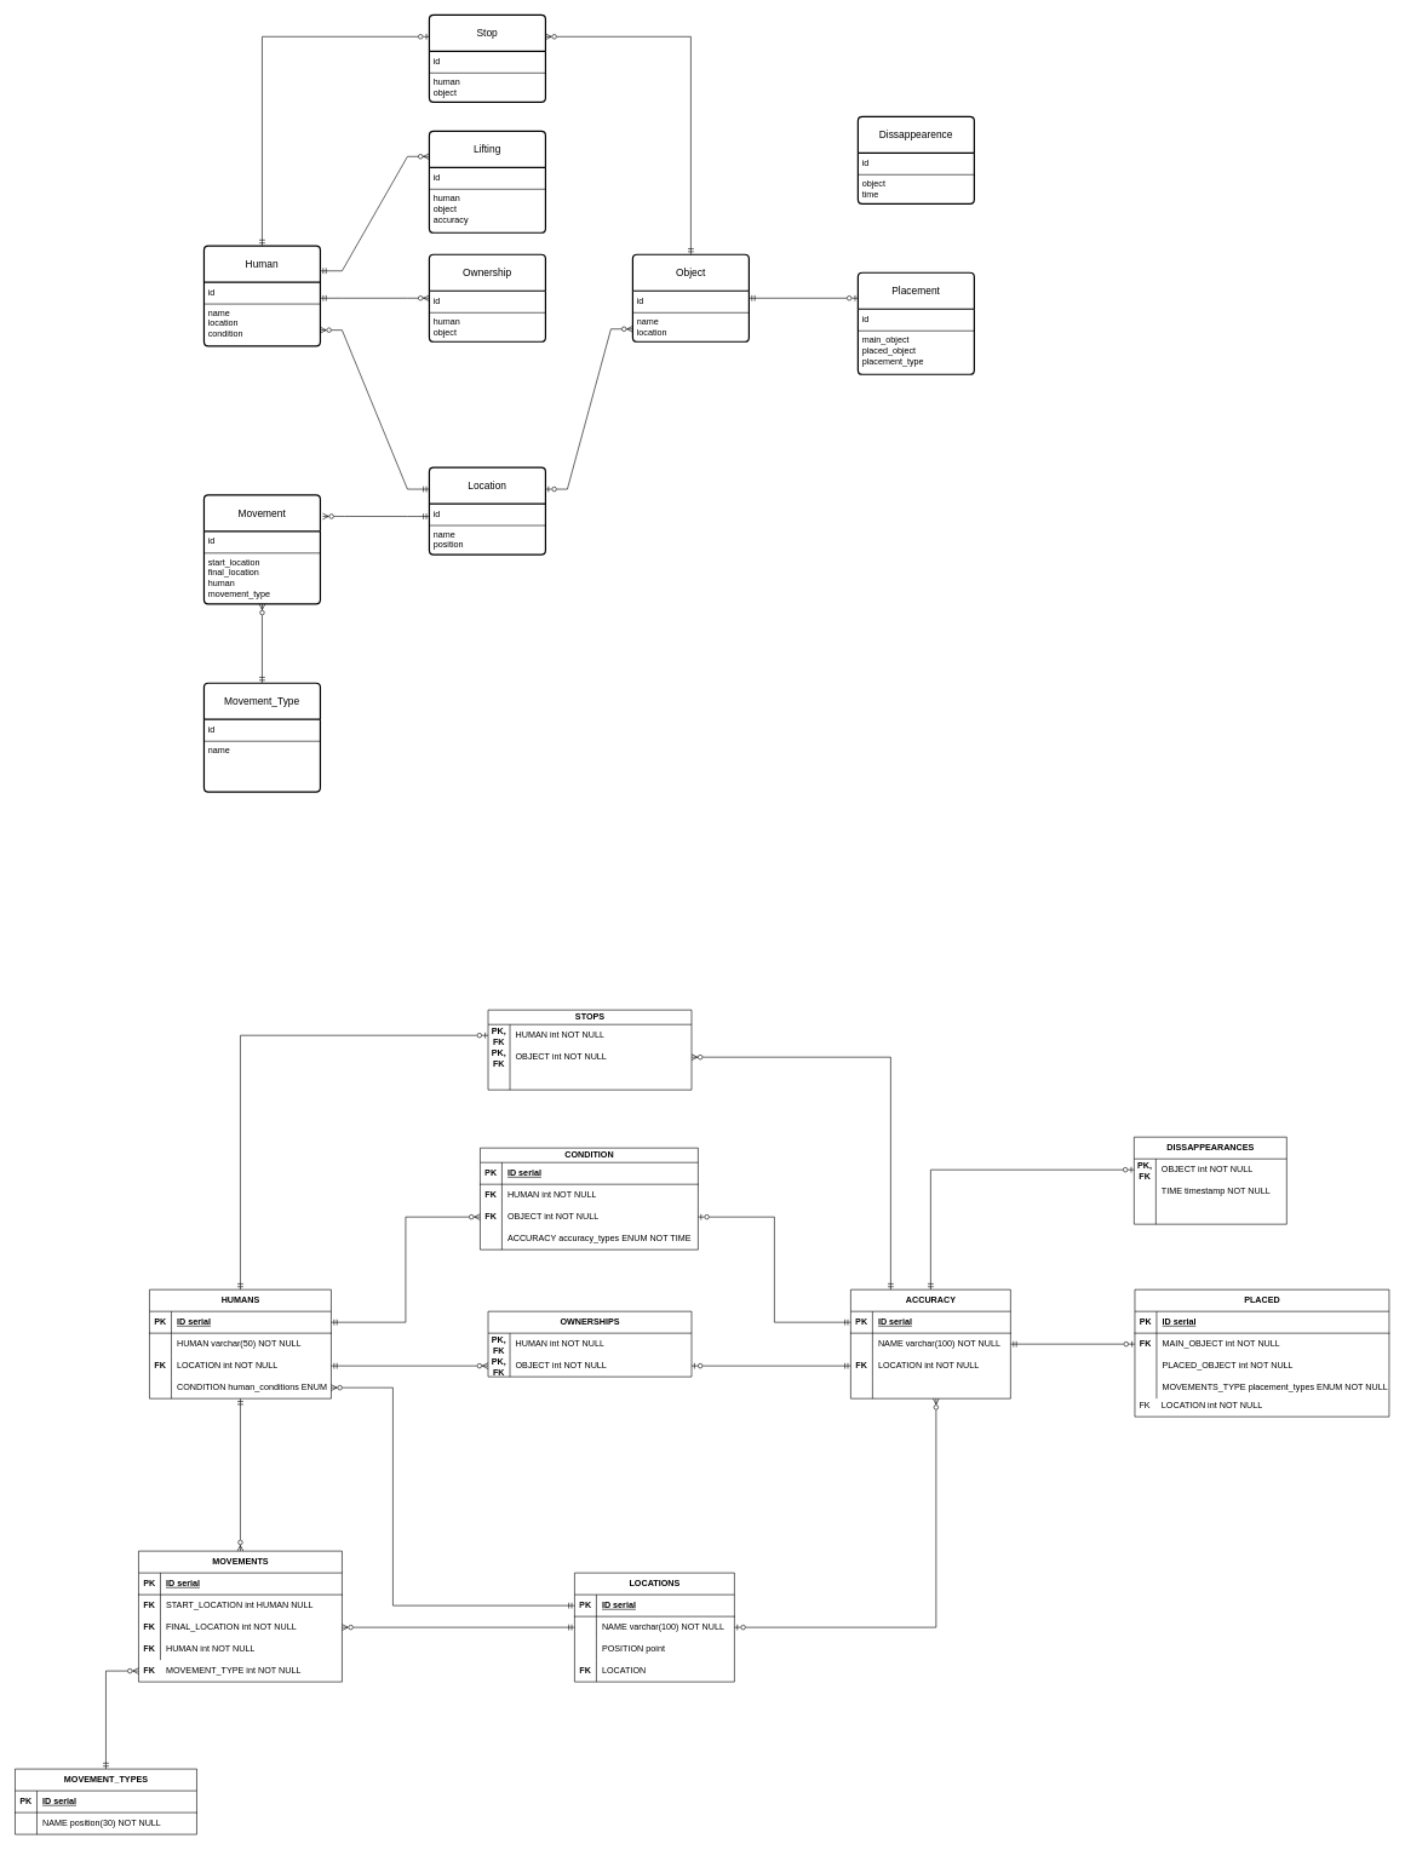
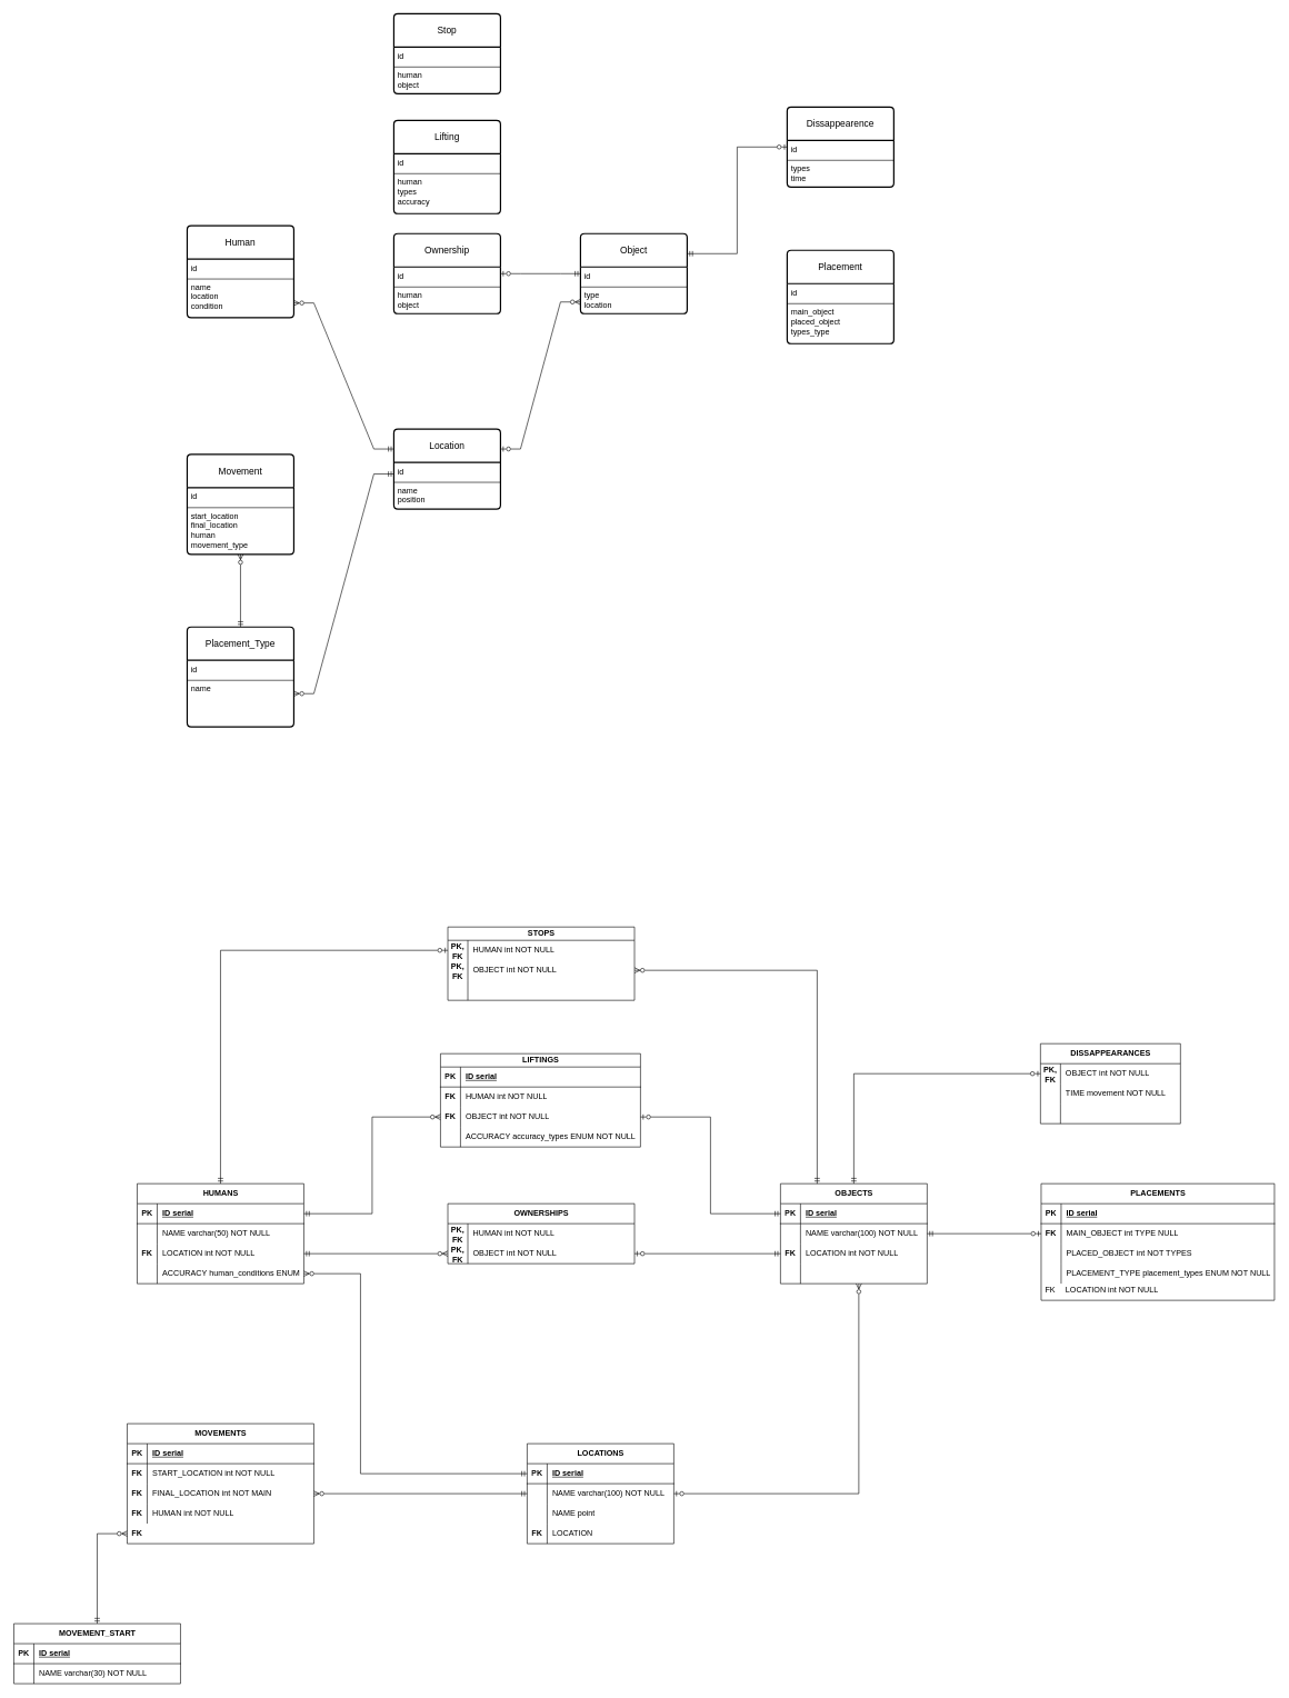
- <mxCell id="9" style="edgeStyle=orthogonalEdgeStyle;rounded=0;orthogonalLoop=1;jettySize=auto;html=1;entryX=0;entryY=0.25;entryDx=0;entryDy=0;endArrow=ERzeroToOne;endFill=0;startArrow=ERmandOne;startFill=0;" parent="1" source="10" target="36" edge="1"><mxGeometry relative="1" as="geometry"><Array as="points"><mxPoint x="360" y="50" /></Array></mxGeometry></mxCell>
- <mxCell id="35" style="edgeStyle=orthogonalEdgeStyle;rounded=0;orthogonalLoop=1;jettySize=auto;html=1;entryX=0.5;entryY=0;entryDx=0;entryDy=0;exitX=1;exitY=0.25;exitDx=0;exitDy=0;endArrow=ERmandOne;endFill=0;startArrow=ERzeroToMany;startFill=0;" parent="1" source="36" target="6" edge="1"><mxGeometry relative="1" as="geometry" /></mxCell>
- <mxCell id="21" value="&lt;div&gt;id&lt;/div&gt;&lt;div&gt;&lt;br&gt;&lt;/div&gt;object&lt;div&gt;time&lt;/div&gt;" style="align=left;strokeColor=none;fillColor=none;spacingLeft=4;spacingRight=4;fontSize=12;verticalAlign=top;resizable=0;rotatable=0;part=1;html=1;whiteSpace=wrap;" parent="19" vertex="1"><mxGeometry y="50" width="160" height="70" as="geometry" /></mxCell>
+ <mxCell id="21" value="&lt;div&gt;id&lt;/div&gt;&lt;div&gt;&lt;br&gt;&lt;/div&gt;types&lt;div&gt;time&lt;/div&gt;" style="align=left;strokeColor=none;fillColor=none;spacingLeft=4;spacingRight=4;fontSize=12;verticalAlign=top;resizable=0;rotatable=0;part=1;html=1;whiteSpace=wrap;" parent="19" vertex="1"><mxGeometry y="50" width="160" height="70" as="geometry" /></mxCell>
- <mxCell id="26" value="&lt;div&gt;id&lt;/div&gt;&lt;div&gt;&lt;br&gt;&lt;/div&gt;human&lt;div&gt;object&lt;/div&gt;&lt;div&gt;accuracy&lt;/div&gt;" style="align=left;strokeColor=none;fillColor=none;spacingLeft=4;spacingRight=4;fontSize=12;verticalAlign=top;resizable=0;rotatable=0;part=1;html=1;whiteSpace=wrap;" parent="24" vertex="1"><mxGeometry y="50" width="160" height="90" as="geometry" /></mxCell>
+ <mxCell id="26" value="&lt;div&gt;id&lt;/div&gt;&lt;div&gt;&lt;br&gt;&lt;/div&gt;human&lt;div&gt;types&lt;/div&gt;&lt;div&gt;accuracy&lt;/div&gt;" style="align=left;strokeColor=none;fillColor=none;spacingLeft=4;spacingRight=4;fontSize=12;verticalAlign=top;resizable=0;rotatable=0;part=1;html=1;whiteSpace=wrap;" parent="24" vertex="1"><mxGeometry y="50" width="160" height="90" as="geometry" /></mxCell>
- <mxCell id="27" value="" style="edgeStyle=entityRelationEdgeStyle;fontSize=12;html=1;endArrow=ERmandOne;startArrow=ERzeroToMany;rounded=0;entryX=1;entryY=0.25;entryDx=0;entryDy=0;exitX=0;exitY=0.25;exitDx=0;exitDy=0;endFill=0;" parent="1" source="24" target="10" edge="1"><mxGeometry width="100" height="100" relative="1" as="geometry"><mxPoint x="540" y="340" as="sourcePoint" /><mxPoint x="640" y="240" as="targetPoint" /></mxGeometry></mxCell>
+ <mxCell id="18" style="edgeStyle=orthogonalEdgeStyle;rounded=0;orthogonalLoop=1;jettySize=auto;html=1;entryX=1;entryY=0.25;entryDx=0;entryDy=0;endArrow=ERmandOne;endFill=0;startArrow=ERzeroToOne;startFill=0;" parent="1" source="19" target="6" edge="1"><mxGeometry relative="1" as="geometry" /></mxCell>
- <mxCell id="17" value="" style="edgeStyle=entityRelationEdgeStyle;fontSize=12;html=1;endArrow=ERzeroToMany;startArrow=ERmandOne;rounded=0;exitX=1;exitY=0.25;exitDx=0;exitDy=0;entryX=0;entryY=0.5;entryDx=0;entryDy=0;" parent="1" source="12" target="13" edge="1"><mxGeometry width="100" height="100" relative="1" as="geometry"><mxPoint x="620" y="460" as="sourcePoint" /><mxPoint x="720" y="360" as="targetPoint" /></mxGeometry></mxCell>
+ <mxCell id="16" value="" style="edgeStyle=entityRelationEdgeStyle;fontSize=12;html=1;endArrow=ERmandOne;startArrow=ERzeroToOne;rounded=0;exitX=1;exitY=0.5;exitDx=0;exitDy=0;entryX=0;entryY=0.5;entryDx=0;entryDy=0;startFill=0;endFill=0;" parent="1" source="13" target="6" edge="1"><mxGeometry width="100" height="100" relative="1" as="geometry"><mxPoint x="620" y="360" as="sourcePoint" /><mxPoint x="720" y="260" as="targetPoint" /></mxGeometry></mxCell>
- <mxCell id="5" style="edgeStyle=orthogonalEdgeStyle;rounded=0;orthogonalLoop=1;jettySize=auto;html=1;entryX=0;entryY=0.25;entryDx=0;entryDy=0;startArrow=ERmandOne;startFill=0;endArrow=ERzeroToOne;endFill=0;" parent="1" source="6" target="28" edge="1"><mxGeometry relative="1" as="geometry" /></mxCell>
- <mxCell id="8" value="&lt;div&gt;id&lt;/div&gt;&lt;div&gt;&lt;br&gt;&lt;/div&gt;name&lt;div&gt;location&lt;/div&gt;" style="align=left;strokeColor=none;fillColor=none;spacingLeft=4;spacingRight=4;fontSize=12;verticalAlign=top;resizable=0;rotatable=0;part=1;html=1;whiteSpace=wrap;" parent="6" vertex="1"><mxGeometry y="50" width="160" height="70" as="geometry" /></mxCell>
+ <mxCell id="8" value="&lt;div&gt;id&lt;/div&gt;&lt;div&gt;&lt;br&gt;&lt;/div&gt;type&lt;div&gt;location&lt;/div&gt;" style="align=left;strokeColor=none;fillColor=none;spacingLeft=4;spacingRight=4;fontSize=12;verticalAlign=top;resizable=0;rotatable=0;part=1;html=1;whiteSpace=wrap;" parent="6" vertex="1"><mxGeometry y="50" width="160" height="70" as="geometry" /></mxCell>
- <mxCell id="30" value="&lt;div&gt;id&lt;/div&gt;&lt;div&gt;&lt;br&gt;&lt;/div&gt;main_object&lt;br&gt;placed_object&lt;div&gt;placement_type&lt;/div&gt;&lt;div&gt;&lt;br&gt;&lt;/div&gt;" style="align=left;strokeColor=none;fillColor=none;spacingLeft=4;spacingRight=4;fontSize=12;verticalAlign=top;resizable=0;rotatable=0;part=1;html=1;whiteSpace=wrap;" parent="28" vertex="1"><mxGeometry y="50" width="160" height="90" as="geometry" /></mxCell>
+ <mxCell id="30" value="&lt;div&gt;id&lt;/div&gt;&lt;div&gt;&lt;br&gt;&lt;/div&gt;main_object&lt;br&gt;placed_object&lt;div&gt;types_type&lt;/div&gt;&lt;div&gt;&lt;br&gt;&lt;/div&gt;" style="align=left;strokeColor=none;fillColor=none;spacingLeft=4;spacingRight=4;fontSize=12;verticalAlign=top;resizable=0;rotatable=0;part=1;html=1;whiteSpace=wrap;" parent="28" vertex="1"><mxGeometry y="50" width="160" height="90" as="geometry" /></mxCell>
- <mxCell id="34" value="" style="edgeStyle=entityRelationEdgeStyle;fontSize=12;html=1;endArrow=ERzeroToMany;startArrow=ERmandOne;rounded=0;exitX=0;exitY=0.25;exitDx=0;exitDy=0;entryX=1.021;entryY=0.196;entryDx=0;entryDy=0;entryPerimeter=0;endFill=0;" parent="1" source="4" target="31" edge="1"><mxGeometry width="100" height="100" relative="1" as="geometry"><mxPoint x="430" y="730" as="sourcePoint" /><mxPoint x="530" y="630" as="targetPoint" /></mxGeometry></mxCell>
+ <mxCell id="34" value="" style="edgeStyle=entityRelationEdgeStyle;fontSize=12;html=1;endArrow=ERzeroToMany;startArrow=ERmandOne;rounded=0;exitX=0;exitY=0.25;exitDx=0;exitDy=0;endFill=0;" parent="1" source="4" target="133" edge="1"><mxGeometry width="100" height="100" relative="1" as="geometry"><mxPoint x="430" y="730" as="sourcePoint" /><mxPoint x="530" y="630" as="targetPoint" /></mxGeometry></mxCell>
- <mxCell id="131" value="Movement_Type" style="swimlane;childLayout=stackLayout;horizontal=1;startSize=50;horizontalStack=0;rounded=1;fontSize=14;fontStyle=0;strokeWidth=2;resizeParent=0;resizeLast=1;shadow=0;dashed=0;align=center;arcSize=4;whiteSpace=wrap;html=1;" parent="1" vertex="1"><mxGeometry x="280" y="940" width="160" height="150" as="geometry" /></mxCell>
+ <mxCell id="131" value="Placement_Type" style="swimlane;childLayout=stackLayout;horizontal=1;startSize=50;horizontalStack=0;rounded=1;fontSize=14;fontStyle=0;strokeWidth=2;resizeParent=0;resizeLast=1;shadow=0;dashed=0;align=center;arcSize=4;whiteSpace=wrap;html=1;" parent="1" vertex="1"><mxGeometry x="280" y="940" width="160" height="150" as="geometry" /></mxCell>
- <mxCell id="91" value="CONDITION" style="shape=table;startSize=20;container=1;collapsible=1;childLayout=tableLayout;fixedRows=1;rowLines=0;fontStyle=1;align=center;resizeLast=1;html=1;" parent="1" vertex="1"><mxGeometry x="660" y="1580" width="300" height="140" as="geometry" /></mxCell>
+ <mxCell id="91" value="LIFTINGS" style="shape=table;startSize=20;container=1;collapsible=1;childLayout=tableLayout;fixedRows=1;rowLines=0;fontStyle=1;align=center;resizeLast=1;html=1;" parent="1" vertex="1"><mxGeometry x="660" y="1580" width="300" height="140" as="geometry" /></mxCell>
- <mxCell id="148" value="TIME timestamp NOT NULL" style="shape=partialRectangle;connectable=0;fillColor=none;top=0;left=0;bottom=0;right=0;align=left;spacingLeft=6;overflow=hidden;whiteSpace=wrap;html=1;" parent="146" vertex="1"><mxGeometry x="30" width="180" height="30" as="geometry"><mxRectangle width="180" height="30" as="alternateBounds" /></mxGeometry></mxCell>
+ <mxCell id="148" value="TIME movement NOT NULL" style="shape=partialRectangle;connectable=0;fillColor=none;top=0;left=0;bottom=0;right=0;align=left;spacingLeft=6;overflow=hidden;whiteSpace=wrap;html=1;" parent="146" vertex="1"><mxGeometry x="30" width="180" height="30" as="geometry"><mxRectangle width="180" height="30" as="alternateBounds" /></mxGeometry></mxCell>
- <mxCell id="103" value="ACCURACY accuracy_types ENUM NOT TIME" style="shape=partialRectangle;connectable=0;fillColor=none;top=0;left=0;bottom=0;right=0;align=left;spacingLeft=6;overflow=hidden;whiteSpace=wrap;html=1;" parent="101" vertex="1"><mxGeometry x="30" width="270" height="30" as="geometry"><mxRectangle width="270" height="30" as="alternateBounds" /></mxGeometry></mxCell>
+ <mxCell id="103" value="ACCURACY accuracy_types ENUM NOT NULL" style="shape=partialRectangle;connectable=0;fillColor=none;top=0;left=0;bottom=0;right=0;align=left;spacingLeft=6;overflow=hidden;whiteSpace=wrap;html=1;" parent="101" vertex="1"><mxGeometry x="30" width="270" height="30" as="geometry"><mxRectangle width="270" height="30" as="alternateBounds" /></mxGeometry></mxCell>
- <mxCell id="56" value="ACCURACY" style="shape=table;startSize=30;container=1;collapsible=1;childLayout=tableLayout;fixedRows=1;rowLines=0;fontStyle=1;align=center;resizeLast=1;html=1;" parent="1" vertex="1"><mxGeometry x="1170" y="1775" width="220" height="150" as="geometry" /></mxCell>
+ <mxCell id="56" value="OBJECTS" style="shape=table;startSize=30;container=1;collapsible=1;childLayout=tableLayout;fixedRows=1;rowLines=0;fontStyle=1;align=center;resizeLast=1;html=1;" parent="1" vertex="1"><mxGeometry x="1170" y="1775" width="220" height="150" as="geometry" /></mxCell>
- <mxCell id="152" value="PLACED" style="shape=table;startSize=30;container=1;collapsible=1;childLayout=tableLayout;fixedRows=1;rowLines=0;fontStyle=1;align=center;resizeLast=1;html=1;" parent="1" vertex="1"><mxGeometry x="1561" y="1775" width="350" height="175" as="geometry" /></mxCell>
+ <mxCell id="152" value="PLACEMENTS" style="shape=table;startSize=30;container=1;collapsible=1;childLayout=tableLayout;fixedRows=1;rowLines=0;fontStyle=1;align=center;resizeLast=1;html=1;" parent="1" vertex="1"><mxGeometry x="1561" y="1775" width="350" height="175" as="geometry" /></mxCell>
- <mxCell id="47" value="HUMAN varchar(50) NOT NULL" style="shape=partialRectangle;connectable=0;fillColor=none;top=0;left=0;bottom=0;right=0;align=left;spacingLeft=6;overflow=hidden;whiteSpace=wrap;html=1;" parent="45" vertex="1"><mxGeometry x="30" width="220" height="30" as="geometry"><mxRectangle width="220" height="30" as="alternateBounds" /></mxGeometry></mxCell>
+ <mxCell id="47" value="NAME varchar(50) NOT NULL" style="shape=partialRectangle;connectable=0;fillColor=none;top=0;left=0;bottom=0;right=0;align=left;spacingLeft=6;overflow=hidden;whiteSpace=wrap;html=1;" parent="45" vertex="1"><mxGeometry x="30" width="220" height="30" as="geometry"><mxRectangle width="220" height="30" as="alternateBounds" /></mxGeometry></mxCell>
- <mxCell id="158" value="MAIN_OBJECT int NOT NULL" style="shape=partialRectangle;connectable=0;fillColor=none;top=0;left=0;bottom=0;right=0;align=left;spacingLeft=6;overflow=hidden;whiteSpace=wrap;html=1;" parent="156" vertex="1"><mxGeometry x="30" width="320" height="30" as="geometry"><mxRectangle width="320" height="30" as="alternateBounds" /></mxGeometry></mxCell>
+ <mxCell id="158" value="MAIN_OBJECT int TYPE NULL" style="shape=partialRectangle;connectable=0;fillColor=none;top=0;left=0;bottom=0;right=0;align=left;spacingLeft=6;overflow=hidden;whiteSpace=wrap;html=1;" parent="156" vertex="1"><mxGeometry x="30" width="320" height="30" as="geometry"><mxRectangle width="320" height="30" as="alternateBounds" /></mxGeometry></mxCell>
- <mxCell id="161" value="PLACED_OBJECT int NOT NULL" style="shape=partialRectangle;connectable=0;fillColor=none;top=0;left=0;bottom=0;right=0;align=left;spacingLeft=6;overflow=hidden;whiteSpace=wrap;html=1;" parent="159" vertex="1"><mxGeometry x="30" width="320" height="30" as="geometry"><mxRectangle width="320" height="30" as="alternateBounds" /></mxGeometry></mxCell>
+ <mxCell id="161" value="PLACED_OBJECT int NOT TYPES" style="shape=partialRectangle;connectable=0;fillColor=none;top=0;left=0;bottom=0;right=0;align=left;spacingLeft=6;overflow=hidden;whiteSpace=wrap;html=1;" parent="159" vertex="1"><mxGeometry x="30" width="320" height="30" as="geometry"><mxRectangle width="320" height="30" as="alternateBounds" /></mxGeometry></mxCell>
- <mxCell id="53" value="CONDITION human_conditions ENUM" style="shape=partialRectangle;connectable=0;fillColor=none;top=0;left=0;bottom=0;right=0;align=left;spacingLeft=6;overflow=hidden;whiteSpace=wrap;html=1;" parent="51" vertex="1"><mxGeometry x="30" width="220" height="30" as="geometry"><mxRectangle width="220" height="30" as="alternateBounds" /></mxGeometry></mxCell>
+ <mxCell id="53" value="ACCURACY human_conditions ENUM" style="shape=partialRectangle;connectable=0;fillColor=none;top=0;left=0;bottom=0;right=0;align=left;spacingLeft=6;overflow=hidden;whiteSpace=wrap;html=1;" parent="51" vertex="1"><mxGeometry x="30" width="220" height="30" as="geometry"><mxRectangle width="220" height="30" as="alternateBounds" /></mxGeometry></mxCell>
- <mxCell id="164" value="MOVEMENTS_TYPE placement_types ENUM NOT NULL" style="shape=partialRectangle;connectable=0;fillColor=none;top=0;left=0;bottom=0;right=0;align=left;spacingLeft=6;overflow=hidden;whiteSpace=wrap;html=1;" parent="162" vertex="1"><mxGeometry x="30" width="320" height="30" as="geometry"><mxRectangle width="320" height="30" as="alternateBounds" /></mxGeometry></mxCell>
+ <mxCell id="164" value="PLACEMENT_TYPE placement_types ENUM NOT NULL" style="shape=partialRectangle;connectable=0;fillColor=none;top=0;left=0;bottom=0;right=0;align=left;spacingLeft=6;overflow=hidden;whiteSpace=wrap;html=1;" parent="162" vertex="1"><mxGeometry x="30" width="320" height="30" as="geometry"><mxRectangle width="320" height="30" as="alternateBounds" /></mxGeometry></mxCell>
- <mxCell id="39" style="edgeStyle=orthogonalEdgeStyle;rounded=0;orthogonalLoop=1;jettySize=auto;html=1;entryX=0.5;entryY=0;entryDx=0;entryDy=0;endArrow=ERzeroToMany;endFill=0;startArrow=ERmandOne;startFill=0;" parent="1" source="41" target="115" edge="1"><mxGeometry relative="1" as="geometry" /></mxCell>
- <mxCell id="121" value="START_LOCATION int HUMAN NULL" style="shape=partialRectangle;connectable=0;fillColor=none;top=0;left=0;bottom=0;right=0;align=left;spacingLeft=6;overflow=hidden;whiteSpace=wrap;html=1;" parent="119" vertex="1"><mxGeometry x="30" width="250" height="30" as="geometry"><mxRectangle width="250" height="30" as="alternateBounds" /></mxGeometry></mxCell>
+ <mxCell id="121" value="START_LOCATION int NOT NULL" style="shape=partialRectangle;connectable=0;fillColor=none;top=0;left=0;bottom=0;right=0;align=left;spacingLeft=6;overflow=hidden;whiteSpace=wrap;html=1;" parent="119" vertex="1"><mxGeometry x="30" width="250" height="30" as="geometry"><mxRectangle width="250" height="30" as="alternateBounds" /></mxGeometry></mxCell>
- <mxCell id="124" value="FINAL_LOCATION int NOT NULL" style="shape=partialRectangle;connectable=0;fillColor=none;top=0;left=0;bottom=0;right=0;align=left;spacingLeft=6;overflow=hidden;whiteSpace=wrap;html=1;" parent="122" vertex="1"><mxGeometry x="30" width="250" height="30" as="geometry"><mxRectangle width="250" height="30" as="alternateBounds" /></mxGeometry></mxCell>
+ <mxCell id="124" value="FINAL_LOCATION int NOT MAIN" style="shape=partialRectangle;connectable=0;fillColor=none;top=0;left=0;bottom=0;right=0;align=left;spacingLeft=6;overflow=hidden;whiteSpace=wrap;html=1;" parent="122" vertex="1"><mxGeometry x="30" width="250" height="30" as="geometry"><mxRectangle width="250" height="30" as="alternateBounds" /></mxGeometry></mxCell>
- <mxCell id="80" value="POSITION point" style="shape=partialRectangle;connectable=0;fillColor=none;top=0;left=0;bottom=0;right=0;align=left;spacingLeft=6;overflow=hidden;whiteSpace=wrap;html=1;" parent="78" vertex="1"><mxGeometry x="30" width="190" height="30" as="geometry"><mxRectangle width="190" height="30" as="alternateBounds" /></mxGeometry></mxCell>
+ <mxCell id="80" value="NAME point" style="shape=partialRectangle;connectable=0;fillColor=none;top=0;left=0;bottom=0;right=0;align=left;spacingLeft=6;overflow=hidden;whiteSpace=wrap;html=1;" parent="78" vertex="1"><mxGeometry x="30" width="190" height="30" as="geometry"><mxRectangle width="190" height="30" as="alternateBounds" /></mxGeometry></mxCell>
- <mxCell id="128" value="MOVEMENT_TYPE int NOT NULL" style="shape=partialRectangle;connectable=0;fillColor=none;top=0;left=0;bottom=0;right=0;align=left;spacingLeft=6;overflow=hidden;whiteSpace=wrap;html=1;" parent="1" vertex="1"><mxGeometry x="220" y="2285" width="250" height="30" as="geometry"><mxRectangle width="190" height="30" as="alternateBounds" /></mxGeometry></mxCell>
- <mxCell id="135" value="MOVEMENT_TYPES" style="shape=table;startSize=30;container=1;collapsible=1;childLayout=tableLayout;fixedRows=1;rowLines=0;fontStyle=1;align=center;resizeLast=1;html=1;" parent="1" vertex="1"><mxGeometry x="20" y="2435" width="250" height="90" as="geometry" /></mxCell>
+ <mxCell id="135" value="MOVEMENT_START" style="shape=table;startSize=30;container=1;collapsible=1;childLayout=tableLayout;fixedRows=1;rowLines=0;fontStyle=1;align=center;resizeLast=1;html=1;" parent="1" vertex="1"><mxGeometry x="20" y="2435" width="250" height="90" as="geometry" /></mxCell>
- <mxCell id="141" value="NAME position(30) NOT NULL" style="shape=partialRectangle;connectable=0;fillColor=none;top=0;left=0;bottom=0;right=0;align=left;spacingLeft=6;overflow=hidden;whiteSpace=wrap;html=1;" parent="139" vertex="1"><mxGeometry x="30" width="220" height="30" as="geometry"><mxRectangle width="220" height="30" as="alternateBounds" /></mxGeometry></mxCell>
+ <mxCell id="141" value="NAME varchar(30) NOT NULL" style="shape=partialRectangle;connectable=0;fillColor=none;top=0;left=0;bottom=0;right=0;align=left;spacingLeft=6;overflow=hidden;whiteSpace=wrap;html=1;" parent="139" vertex="1"><mxGeometry x="30" width="220" height="30" as="geometry"><mxRectangle width="220" height="30" as="alternateBounds" /></mxGeometry></mxCell>
